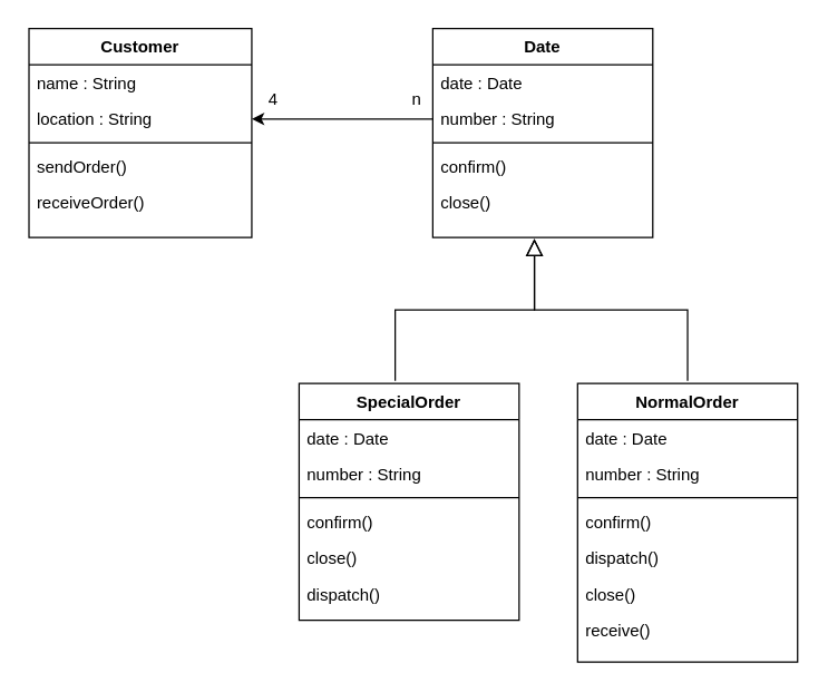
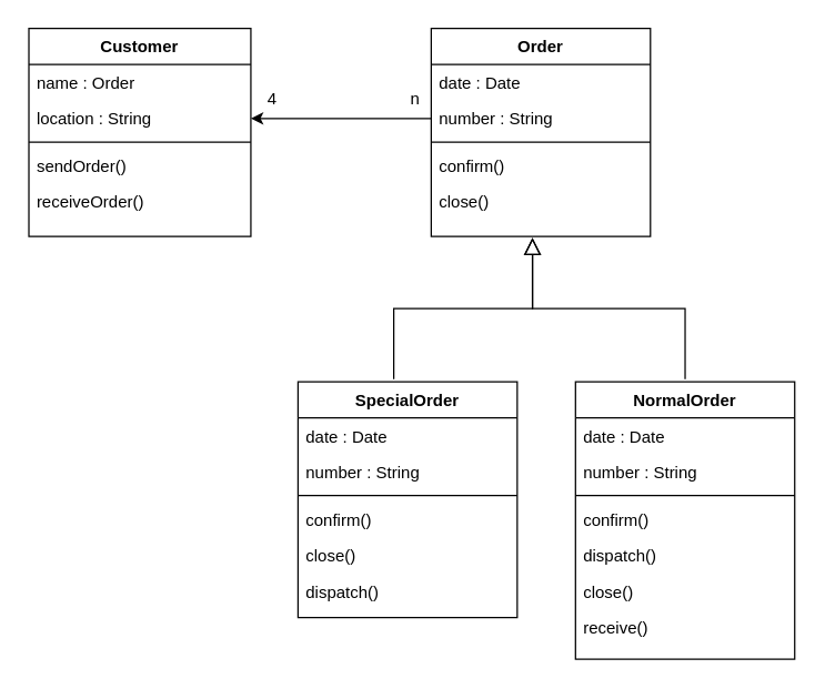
- <mxCell id="5" value="Date" style="swimlane;fontStyle=1;align=center;verticalAlign=top;childLayout=stackLayout;horizontal=1;startSize=26;horizontalStack=0;resizeParent=1;resizeLast=0;collapsible=1;marginBottom=0;rounded=0;shadow=0;strokeWidth=1;" parent="1" vertex="1"><mxGeometry x="310" y="20" width="158" height="150" as="geometry"><mxRectangle x="550" y="140" width="160" height="26" as="alternateBounds" /></mxGeometry></mxCell>
+ <mxCell id="5" value="Order" style="swimlane;fontStyle=1;align=center;verticalAlign=top;childLayout=stackLayout;horizontal=1;startSize=26;horizontalStack=0;resizeParent=1;resizeLast=0;collapsible=1;marginBottom=0;rounded=0;shadow=0;strokeWidth=1;" parent="1" vertex="1"><mxGeometry x="310" y="20" width="158" height="150" as="geometry"><mxRectangle x="550" y="140" width="160" height="26" as="alternateBounds" /></mxGeometry></mxCell>
- <mxCell id="12" value="name : String" style="text;align=left;verticalAlign=top;spacingLeft=4;spacingRight=4;overflow=hidden;rotatable=0;points=[[0,0.5],[1,0.5]];portConstraint=eastwest;" parent="11" vertex="1"><mxGeometry y="26" width="160" height="26" as="geometry" /></mxCell>
+ <mxCell id="12" value="name : Order" style="text;align=left;verticalAlign=top;spacingLeft=4;spacingRight=4;overflow=hidden;rotatable=0;points=[[0,0.5],[1,0.5]];portConstraint=eastwest;" parent="11" vertex="1"><mxGeometry y="26" width="160" height="26" as="geometry" /></mxCell>
